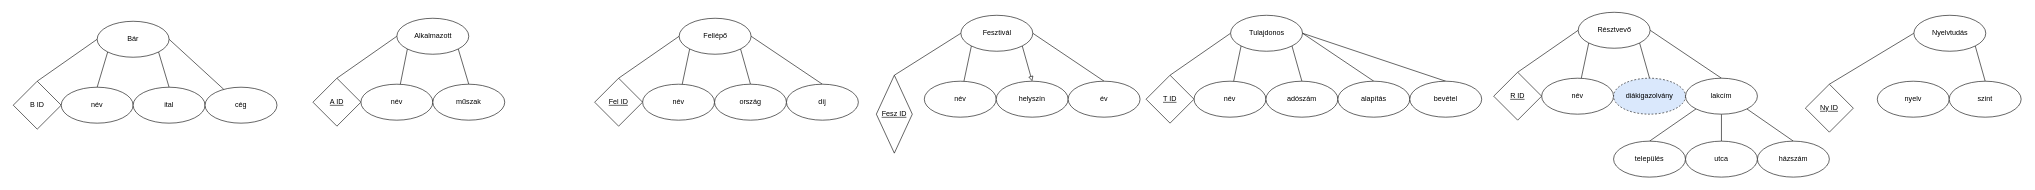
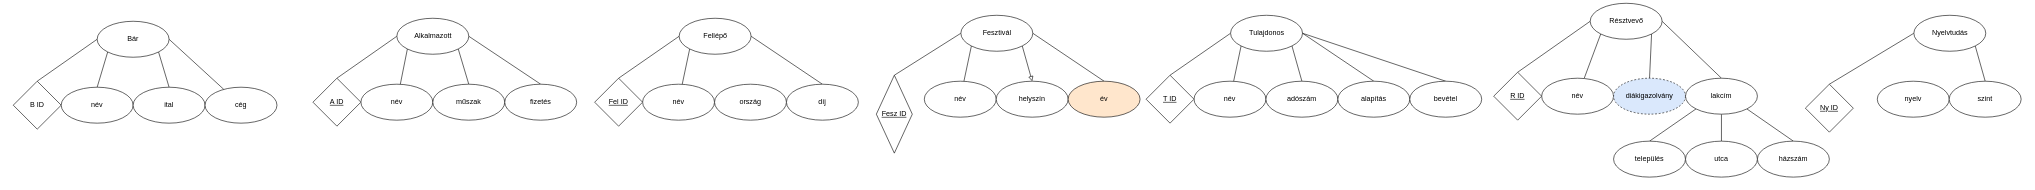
- <mxCell id="54" value="Résztvevő" style="ellipse;html=1;" vertex="1" parent="1"><mxGeometry x="2631" y="20" width="120" height="60" as="geometry" /></mxCell>
+ <mxCell id="54" value="Résztvevő" style="ellipse;html=1;" vertex="1" parent="1"><mxGeometry x="2651" y="5" width="120" height="60" as="geometry" /></mxCell>
+ <mxCell id="4" style="rounded=0;orthogonalLoop=1;jettySize=auto;html=1;exitX=1;exitY=0.5;exitDx=0;exitDy=0;entryX=0.5;entryY=0;entryDx=0;entryDy=0;endArrow=none;endFill=0;" edge="1" parent="1" source="6" target="9"><mxGeometry relative="1" as="geometry" /></mxCell>
- <mxCell id="21" style="rounded=0;orthogonalLoop=1;jettySize=auto;html=1;exitX=1;exitY=1;exitDx=0;exitDy=0;entryX=0.5;entryY=0;entryDx=0;entryDy=0;endArrow=none;endFill=0;" edge="1" parent="1" source="24" target="26"><mxGeometry relative="1" as="geometry" /></mxCell>
- <mxCell id="36" value="év" style="ellipse;whiteSpace=wrap;html=1;" vertex="1" parent="1"><mxGeometry x="1780" y="135" width="120" height="60" as="geometry" /></mxCell>
+ <mxCell id="36" value="év" style="ellipse;whiteSpace=wrap;html=1;fillColor=#ffe6cc;" vertex="1" parent="1"><mxGeometry x="1780" y="135" width="120" height="60" as="geometry" /></mxCell>
+ <mxCell id="9" value="fizetés" style="ellipse;whiteSpace=wrap;html=1;" vertex="1" parent="1"><mxGeometry x="840" y="140" width="120" height="60" as="geometry" /></mxCell>
